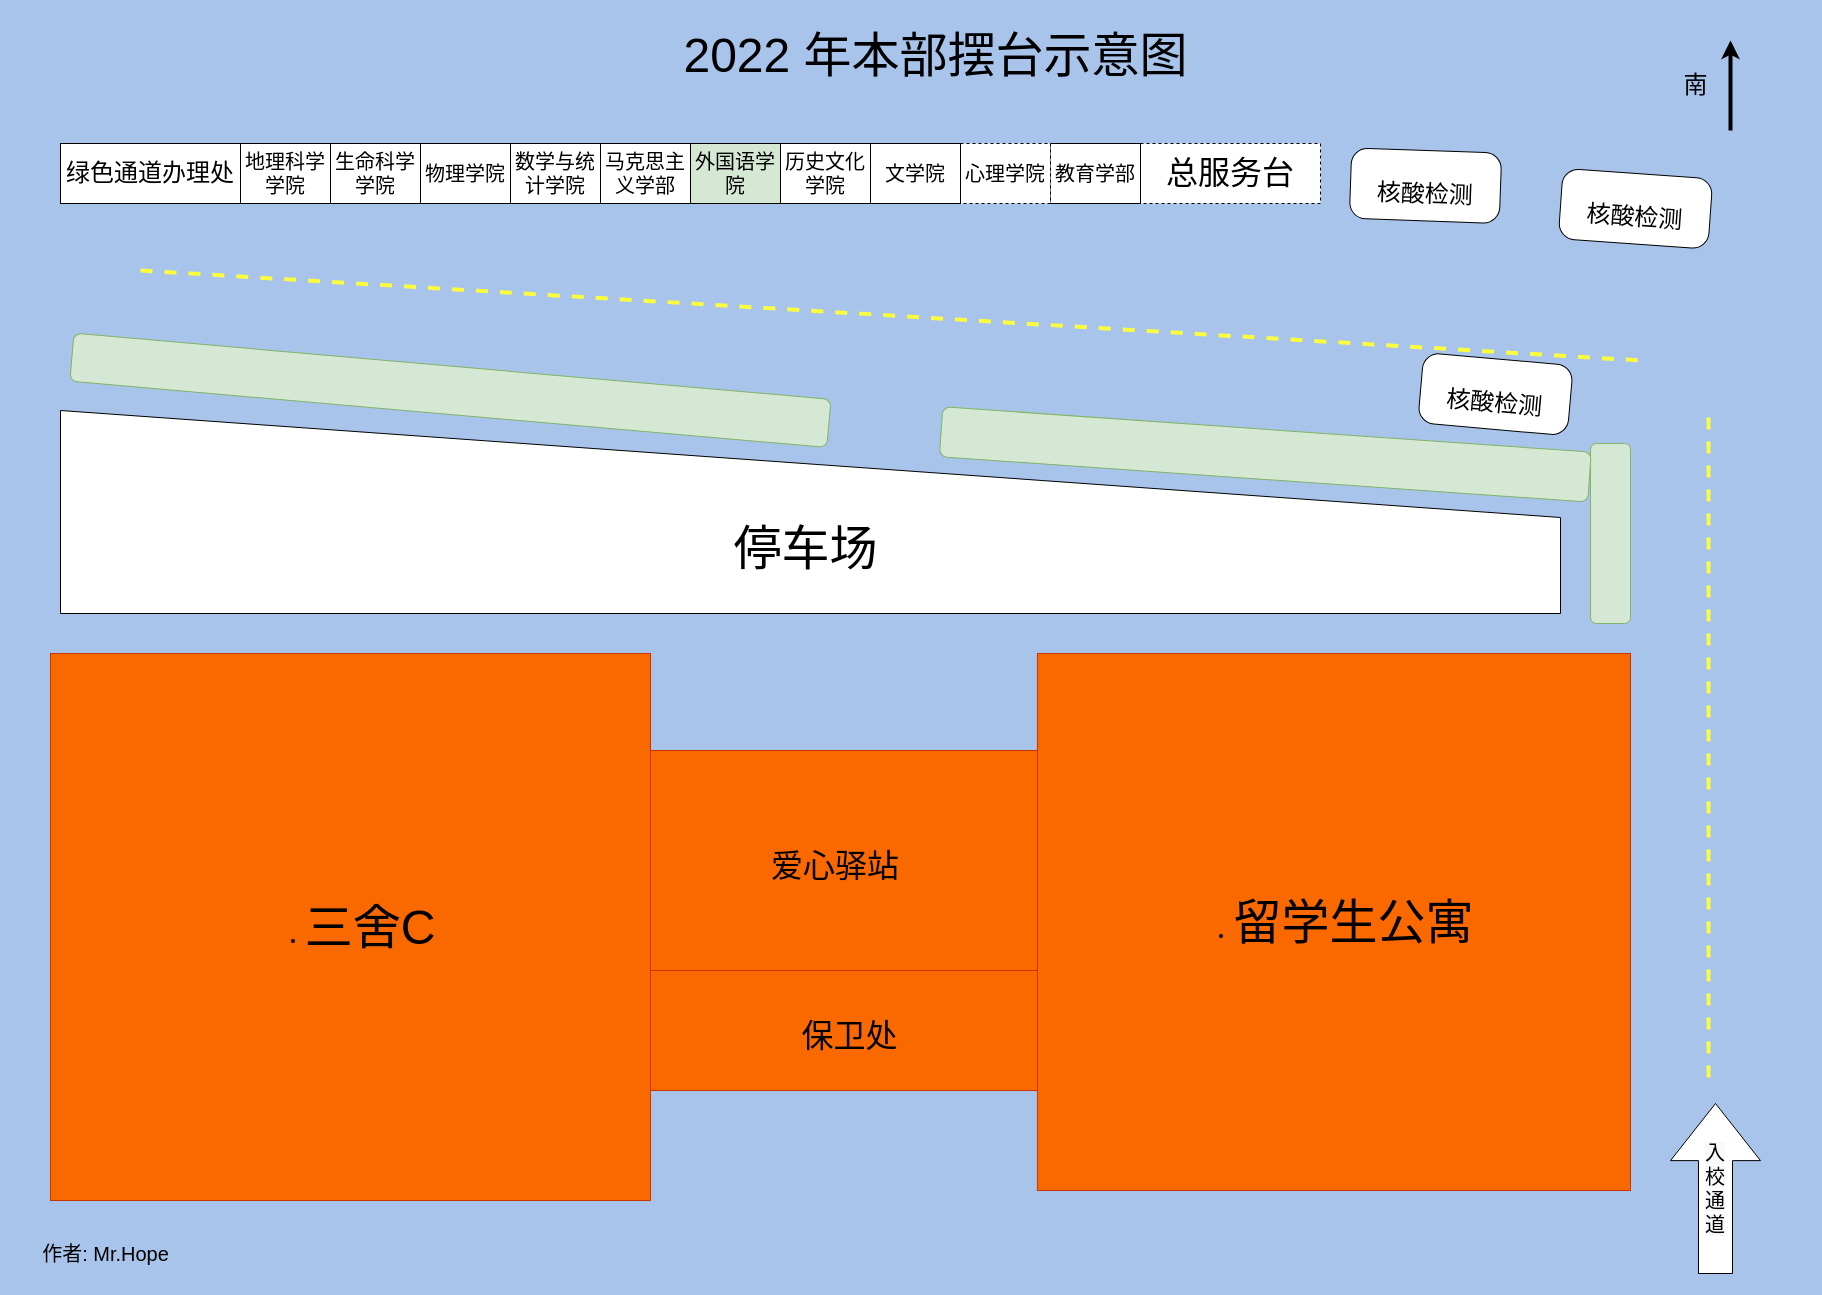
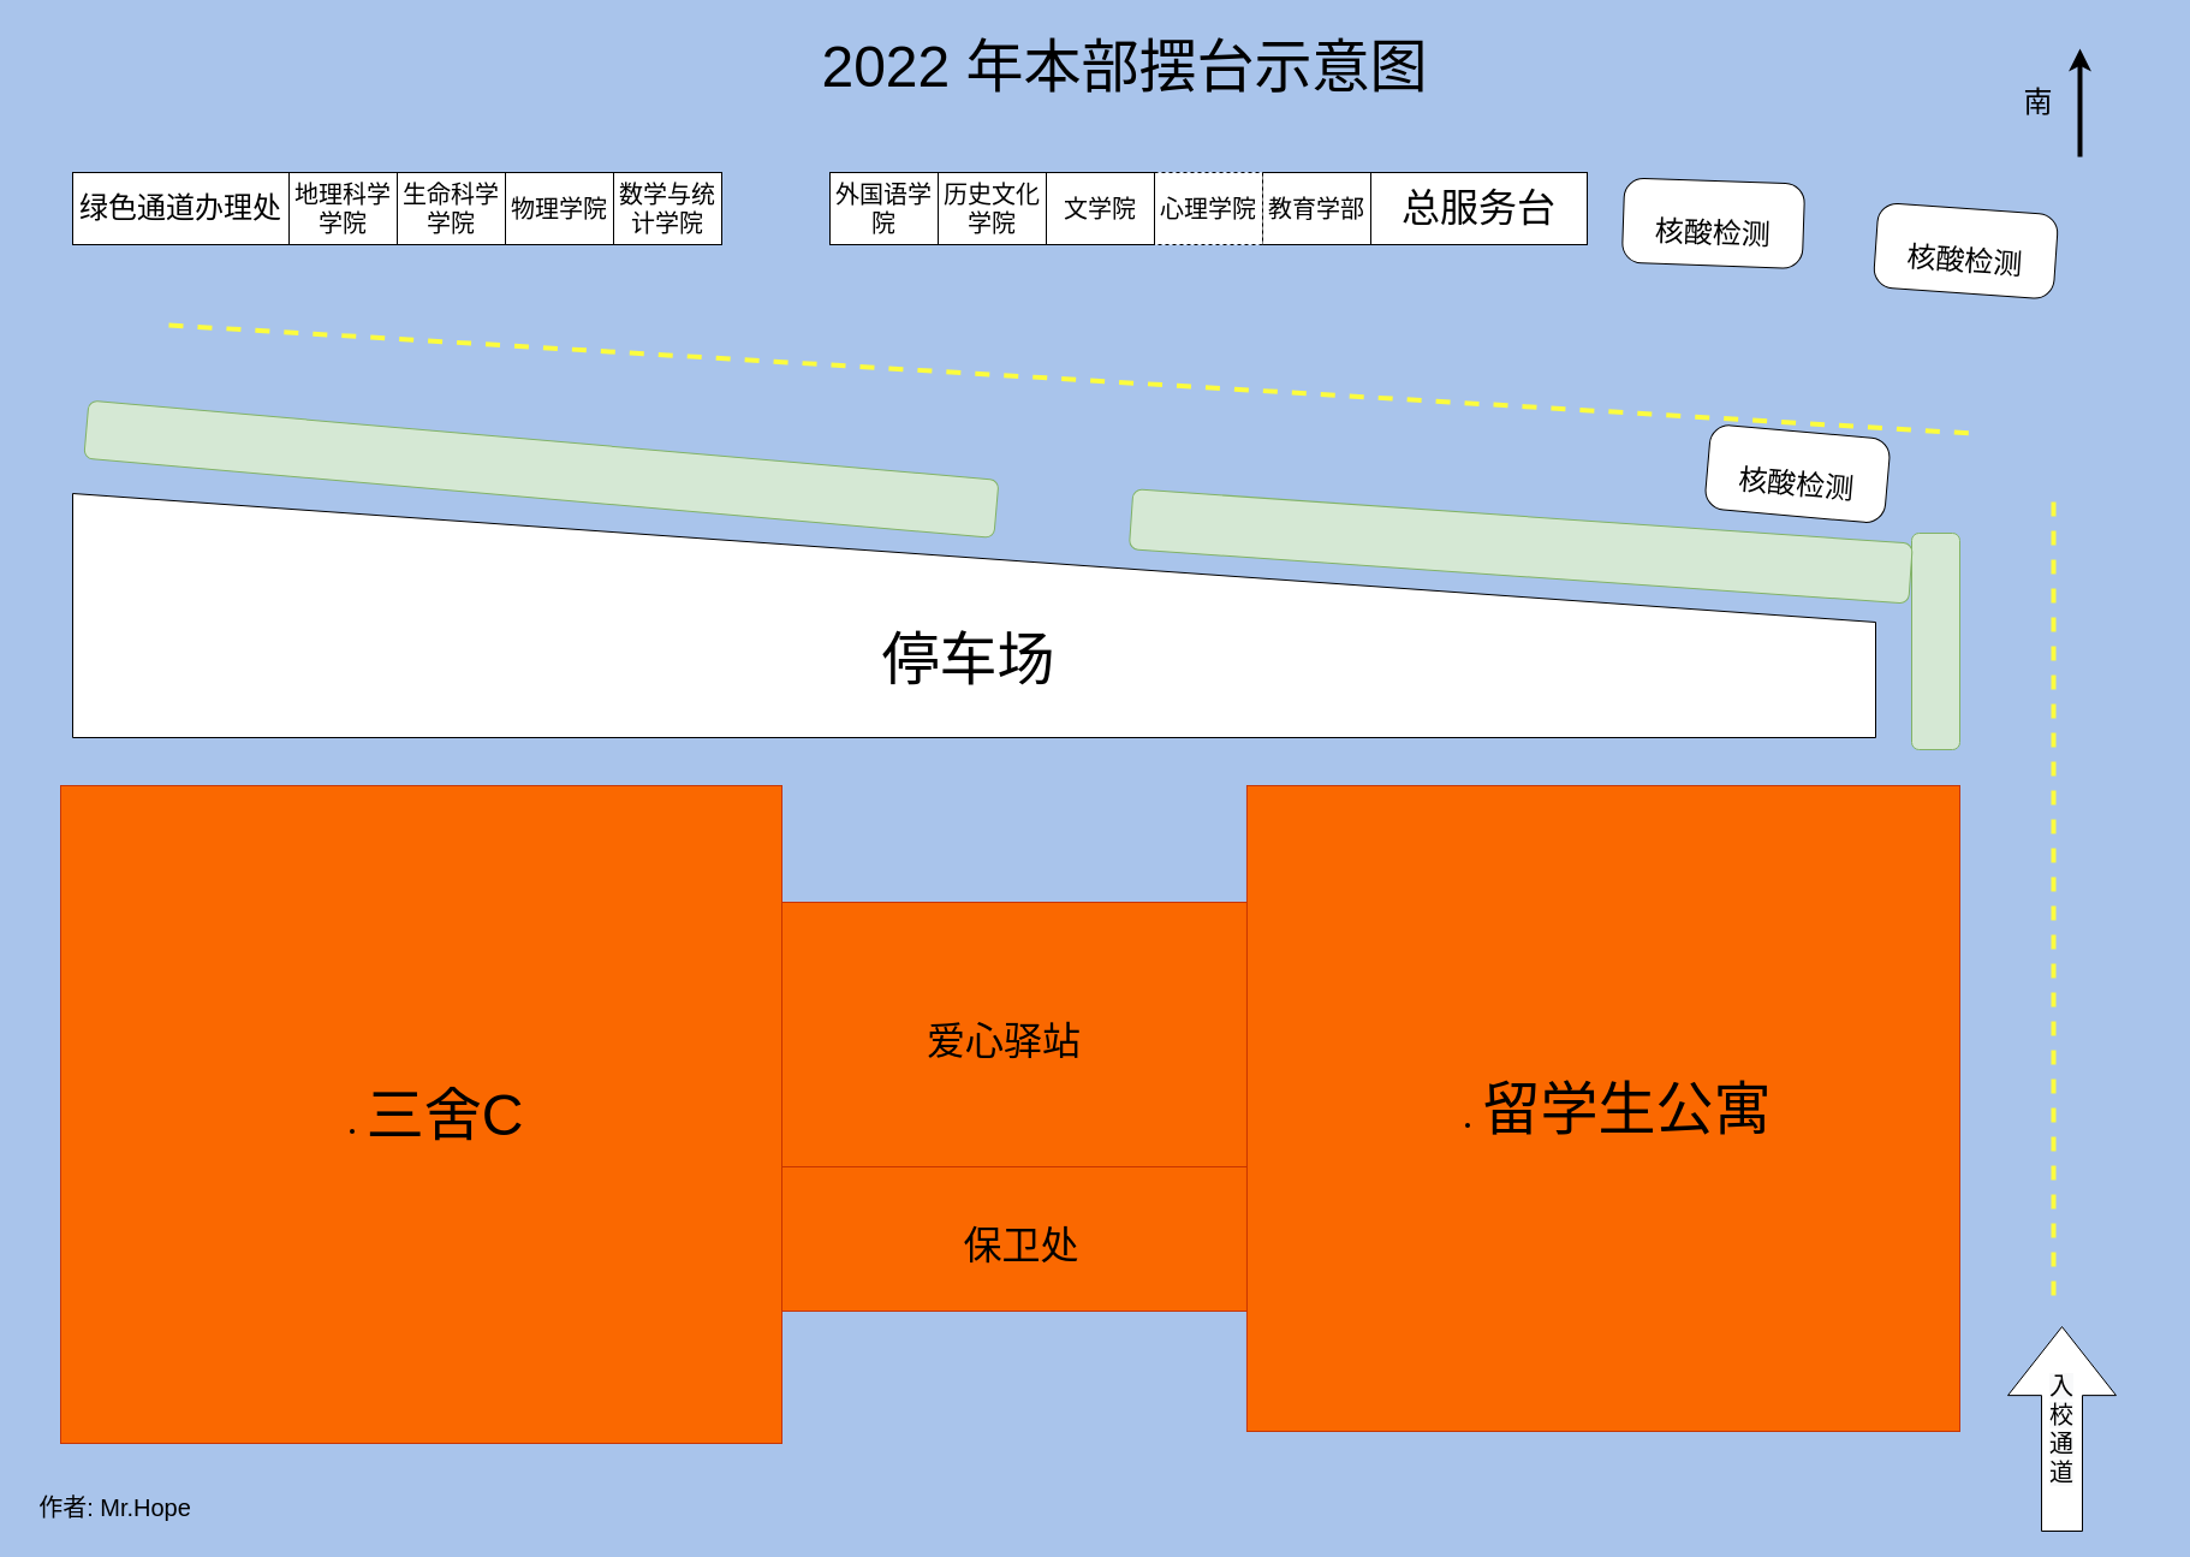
- <mxCell id="12" value="马克思主义学部" style="rounded=0;whiteSpace=wrap;html=1;fontSize=20;" vertex="1" parent="1"><mxGeometry x="600" y="143" width="90" height="60" as="geometry" /></mxCell>
- <mxCell id="11" value="外国语学院" style="rounded=0;whiteSpace=wrap;html=1;fontSize=20;fillColor=#d5e8d4;" vertex="1" parent="1"><mxGeometry x="690" y="143" width="90" height="60" as="geometry" /></mxCell>
+ <mxCell id="11" value="外国语学院" style="rounded=0;whiteSpace=wrap;html=1;fontSize=20;" vertex="1" parent="1"><mxGeometry x="690" y="143" width="90" height="60" as="geometry" /></mxCell>
- <mxCell id="6" value="总服务台" style="rounded=0;whiteSpace=wrap;html=1;fontSize=32;dashed=1;" vertex="1" parent="1"><mxGeometry x="1140" y="143" width="180" height="60" as="geometry" /></mxCell>
+ <mxCell id="6" value="总服务台" style="rounded=0;whiteSpace=wrap;html=1;fontSize=32;" vertex="1" parent="1"><mxGeometry x="1140" y="143" width="180" height="60" as="geometry" /></mxCell>
- <mxCell id="27" value="&lt;font style=&quot;font-size: 20px;&quot;&gt;作者: Mr.Hope&lt;/font&gt;" style="text;html=1;resizable=0;autosize=1;align=center;verticalAlign=middle;points=[];fillColor=none;strokeColor=none;rounded=0;fontSize=20;" vertex="1" parent="1"><mxGeometry x="30" y="1233" width="150" height="40" as="geometry" /></mxCell>
+ <mxCell id="27" value="&lt;font style=&quot;font-size: 20px;&quot;&gt;作者: Mr.Hope&lt;/font&gt;" style="text;html=1;resizable=0;autosize=1;align=center;verticalAlign=middle;points=[];fillColor=none;strokeColor=none;rounded=0;fontSize=20;" vertex="1" parent="1"><mxGeometry x="20" y="1233" width="150" height="40" as="geometry" /></mxCell>
